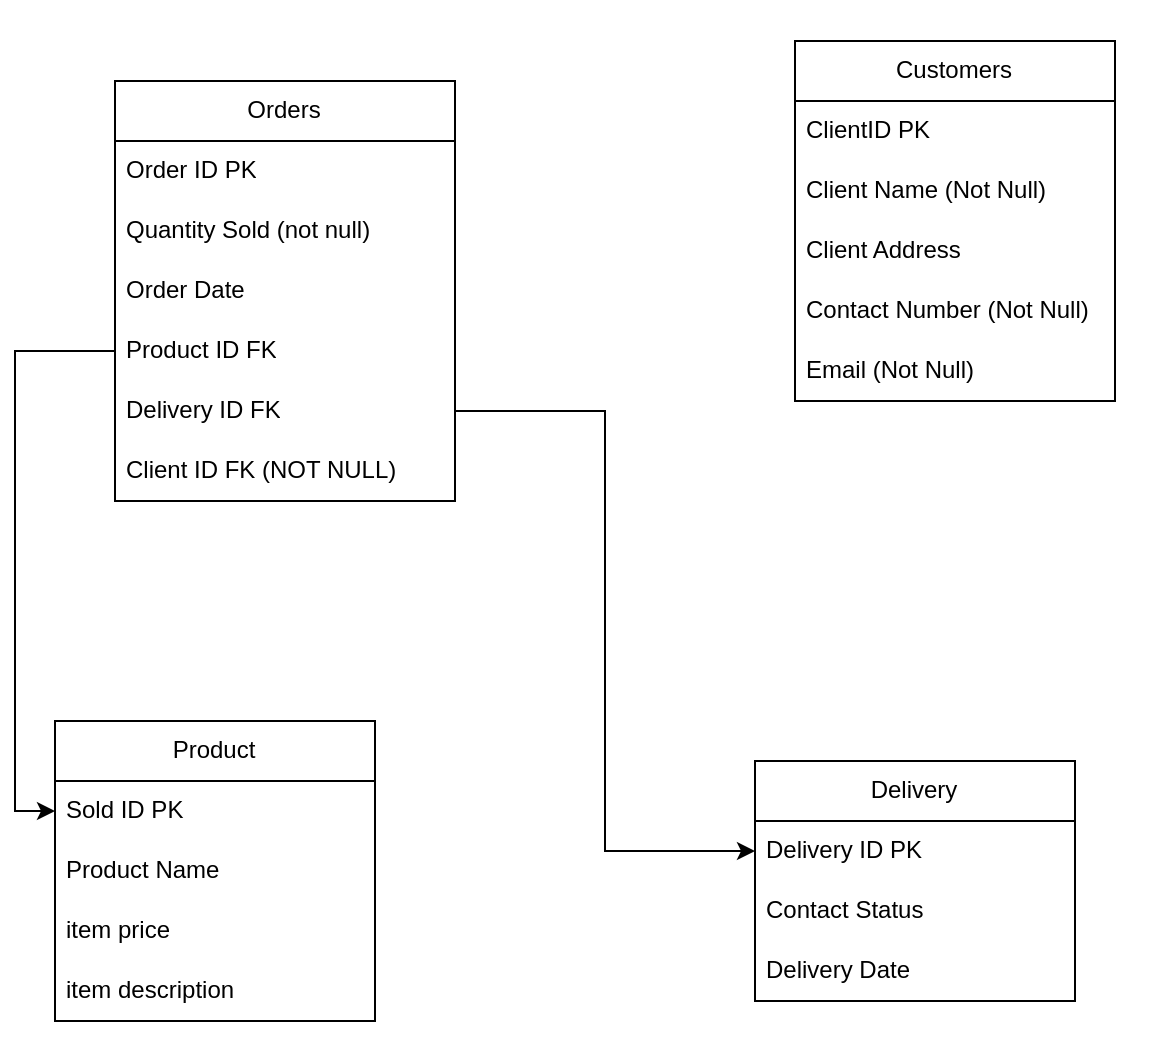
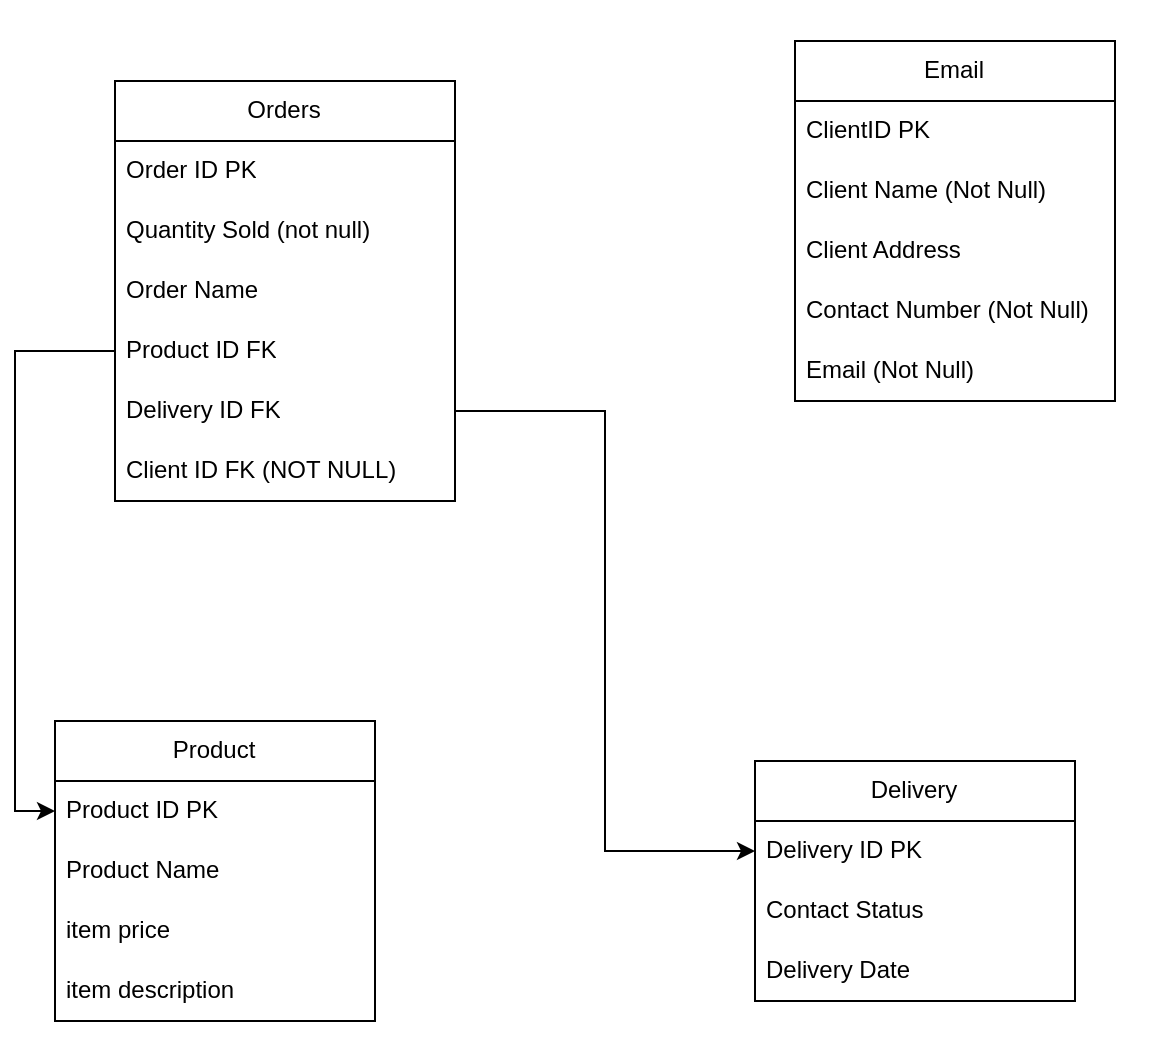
- <mxCell id="9" value="Customers" style="swimlane;fontStyle=0;childLayout=stackLayout;horizontal=1;startSize=30;horizontalStack=0;resizeParent=1;resizeParentMax=0;resizeLast=0;collapsible=1;marginBottom=0;whiteSpace=wrap;html=1;" vertex="1" parent="1"><mxGeometry x="390" y="20" width="160" height="180" as="geometry" /></mxCell>
+ <mxCell id="9" value="Email" style="swimlane;fontStyle=0;childLayout=stackLayout;horizontal=1;startSize=30;horizontalStack=0;resizeParent=1;resizeParentMax=0;resizeLast=0;collapsible=1;marginBottom=0;whiteSpace=wrap;html=1;" vertex="1" parent="1"><mxGeometry x="390" y="20" width="160" height="180" as="geometry" /></mxCell>
- <mxCell id="5" value="Order Date" style="text;strokeColor=none;fillColor=none;align=left;verticalAlign=middle;spacingLeft=4;spacingRight=4;overflow=hidden;points=[[0,0.5],[1,0.5]];portConstraint=eastwest;rotatable=0;whiteSpace=wrap;html=1;" parent="2" vertex="1"><mxGeometry y="90" width="170" height="30" as="geometry" /></mxCell>
+ <mxCell id="5" value="Order Name" style="text;strokeColor=none;fillColor=none;align=left;verticalAlign=middle;spacingLeft=4;spacingRight=4;overflow=hidden;points=[[0,0.5],[1,0.5]];portConstraint=eastwest;rotatable=0;whiteSpace=wrap;html=1;" parent="2" vertex="1"><mxGeometry y="90" width="170" height="30" as="geometry" /></mxCell>
- <mxCell id="16" value="Sold ID PK" style="text;strokeColor=none;fillColor=none;align=left;verticalAlign=middle;spacingLeft=4;spacingRight=4;overflow=hidden;points=[[0,0.5],[1,0.5]];portConstraint=eastwest;rotatable=0;whiteSpace=wrap;html=1;" vertex="1" parent="15"><mxGeometry y="30" width="160" height="30" as="geometry" /></mxCell>
+ <mxCell id="16" value="Product ID PK" style="text;strokeColor=none;fillColor=none;align=left;verticalAlign=middle;spacingLeft=4;spacingRight=4;overflow=hidden;points=[[0,0.5],[1,0.5]];portConstraint=eastwest;rotatable=0;whiteSpace=wrap;html=1;" vertex="1" parent="15"><mxGeometry y="30" width="160" height="30" as="geometry" /></mxCell>
